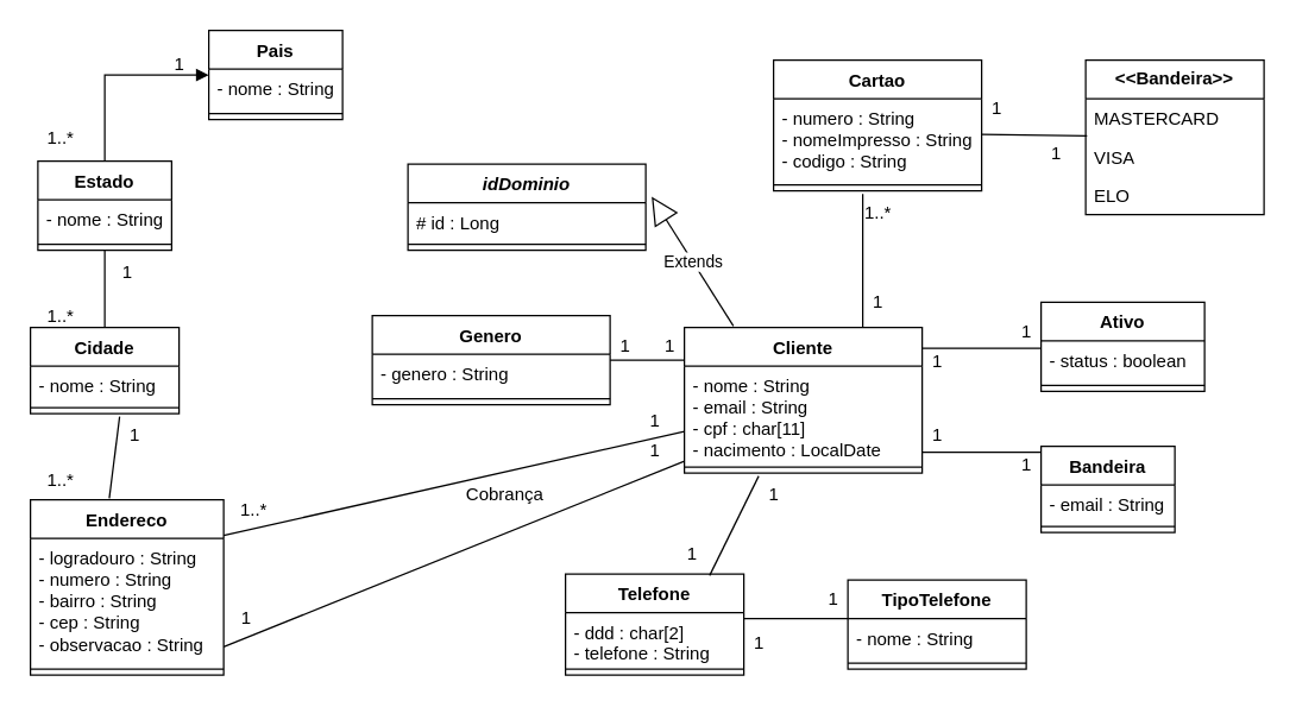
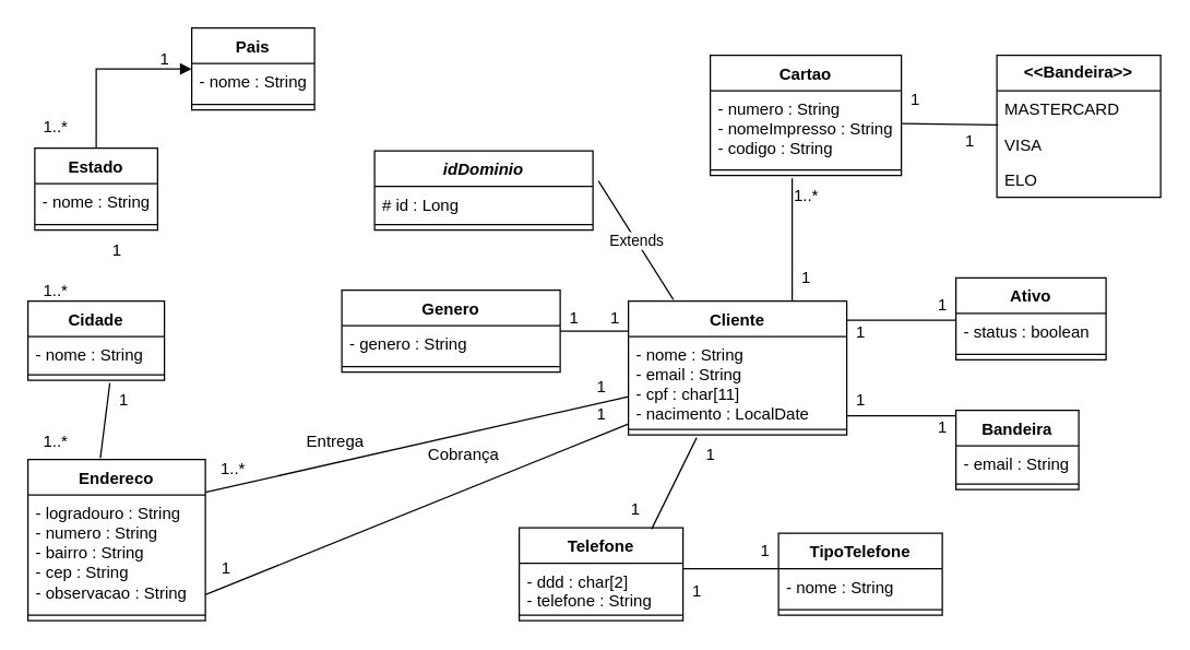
- <mxCell id="36" value="Extends" style="endArrow=block;endSize=16;endFill=0;html=1;rounded=0;exitX=0.206;exitY=-0.01;exitDx=0;exitDy=0;exitPerimeter=0;entryX=1.025;entryY=-0.167;entryDx=0;entryDy=0;entryPerimeter=0;" edge="1" parent="1" source="18" target="31"><mxGeometry width="160" relative="1" as="geometry"><mxPoint x="270" y="250" as="sourcePoint" /><mxPoint x="430" y="250" as="targetPoint" /></mxGeometry></mxCell>
+ <mxCell id="36" value="Extends" style="endArrow=none;endSize=16;endFill=0;html=1;rounded=0;exitX=0.206;exitY=-0.01;exitDx=0;exitDy=0;exitPerimeter=0;entryX=1.025;entryY=-0.167;entryDx=0;entryDy=0;entryPerimeter=0;" edge="1" parent="1" source="18" target="31"><mxGeometry width="160" relative="1" as="geometry"><mxPoint x="270" y="250" as="sourcePoint" /><mxPoint x="430" y="250" as="targetPoint" /></mxGeometry></mxCell>
- <mxCell id="62" value="" style="endArrow=none;html=1;rounded=0;entryX=0.5;entryY=1;entryDx=0;entryDy=0;exitX=0.5;exitY=0;exitDx=0;exitDy=0;" edge="1" parent="1" source="21" target="24"><mxGeometry width="50" height="50" relative="1" as="geometry"><mxPoint x="330" y="300" as="sourcePoint" /><mxPoint x="380" y="250" as="targetPoint" /></mxGeometry></mxCell>
+ <mxCell id="53" value="Entrega" style="text;html=1;align=center;verticalAlign=middle;resizable=0;points=[];autosize=1;strokeColor=none;fillColor=none;" vertex="1" parent="1"><mxGeometry x="210" y="308" width="70" height="30" as="geometry" /></mxCell>
